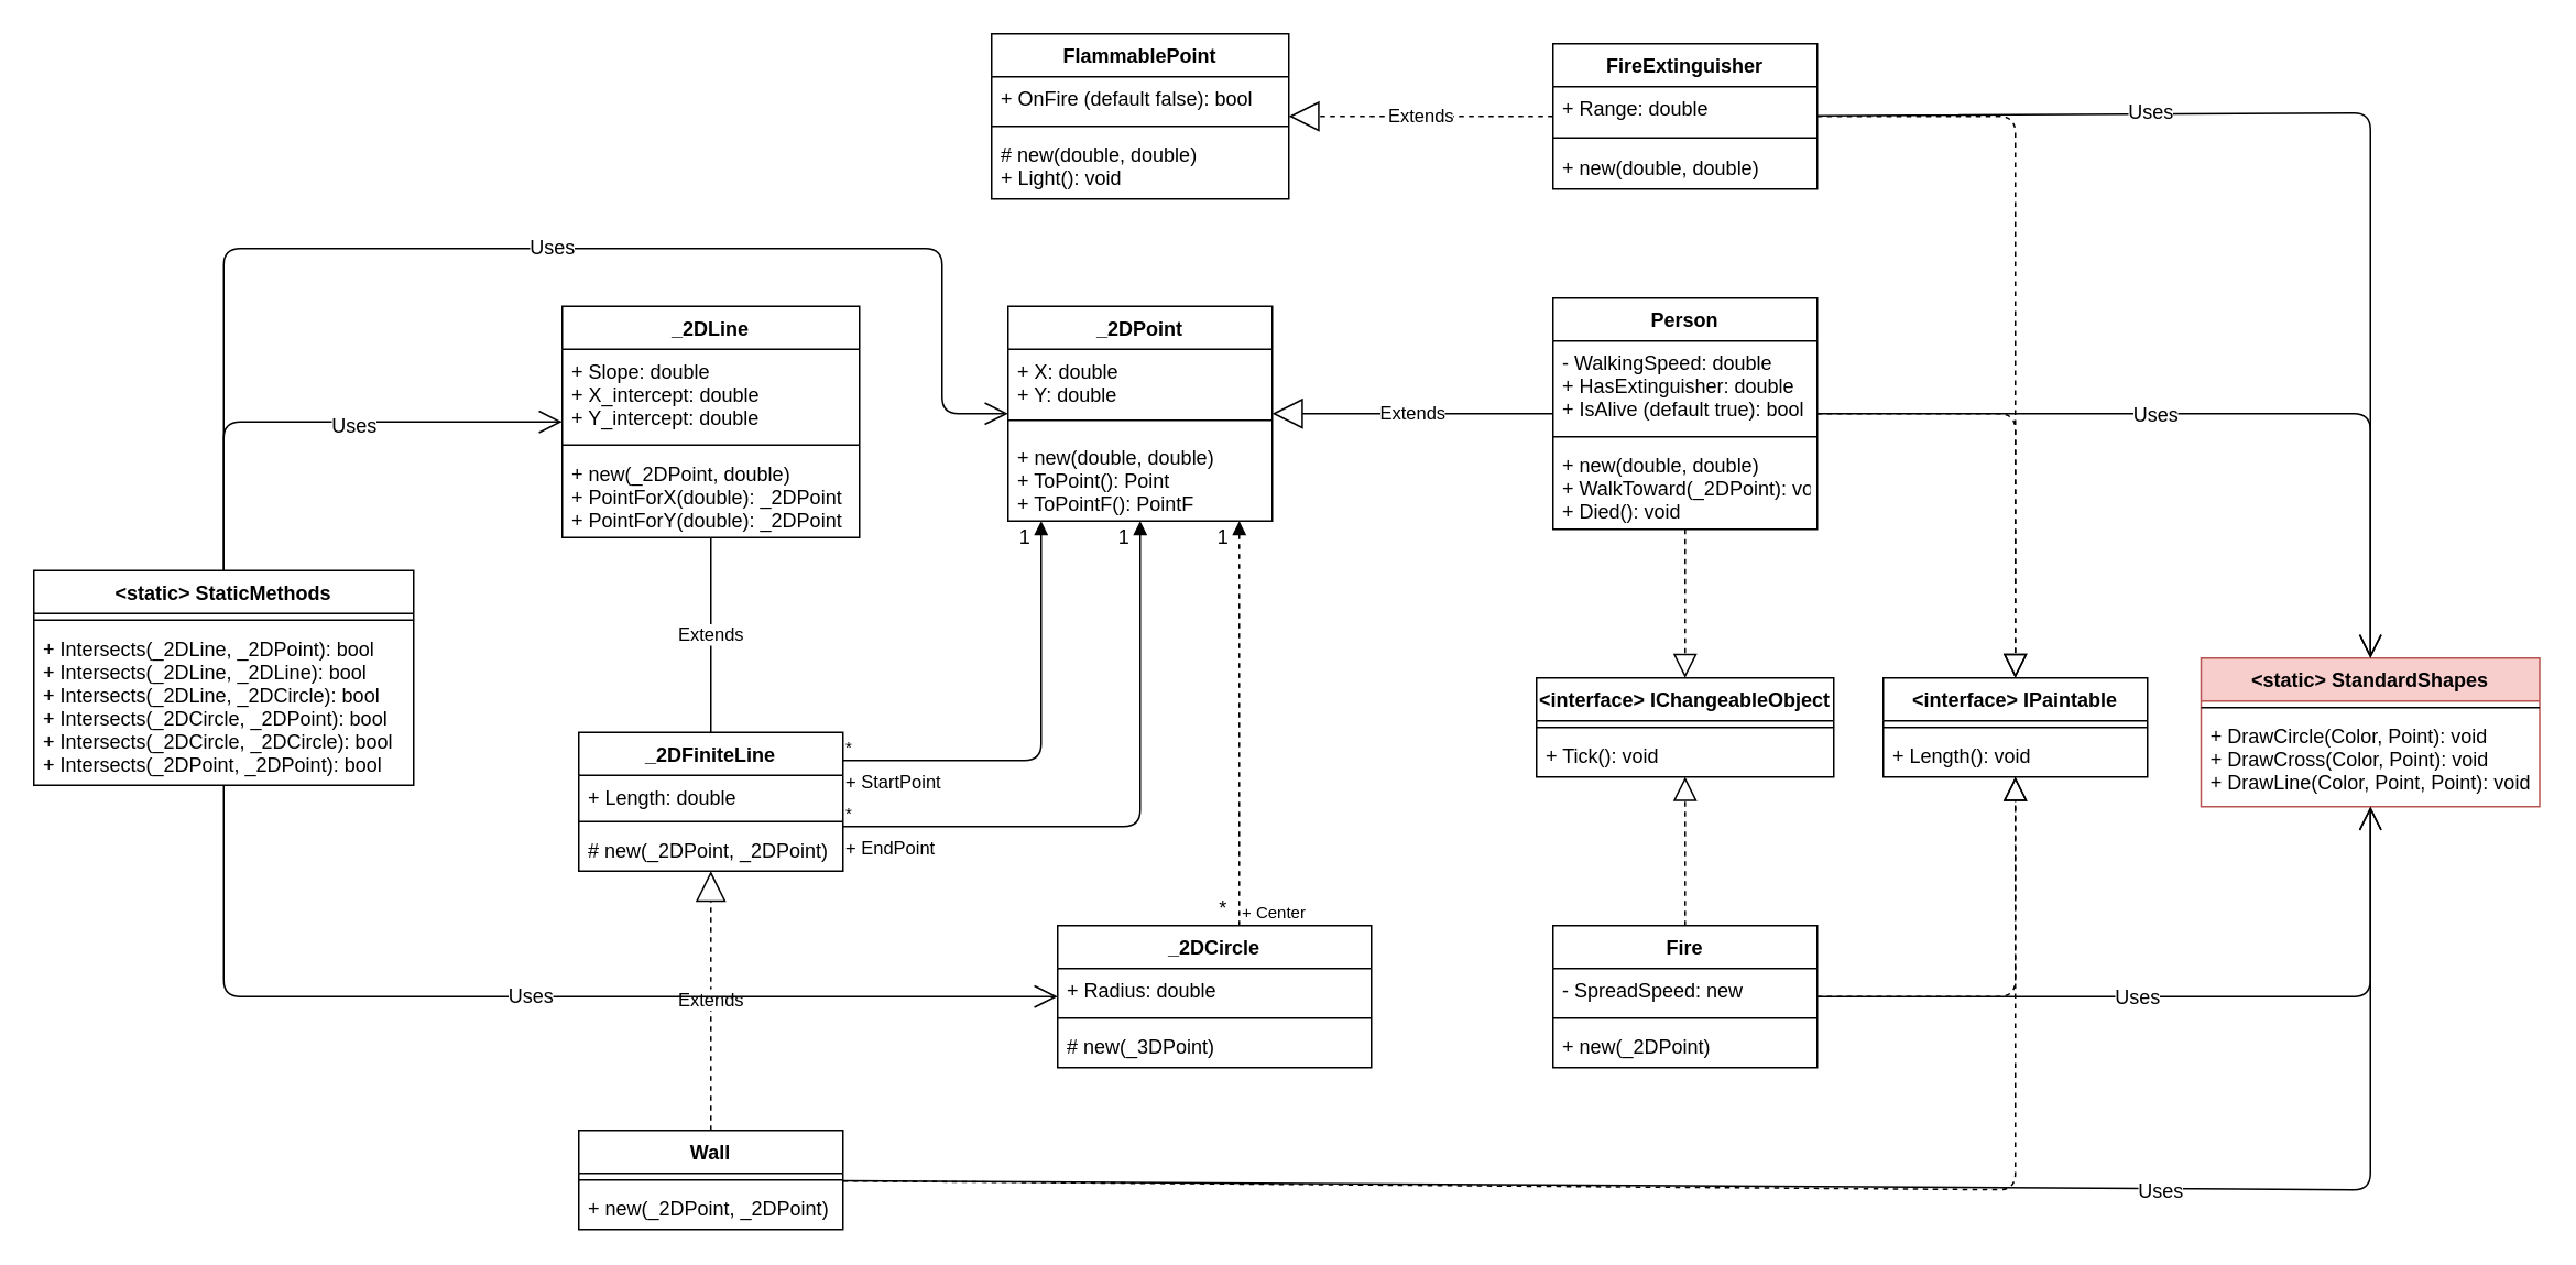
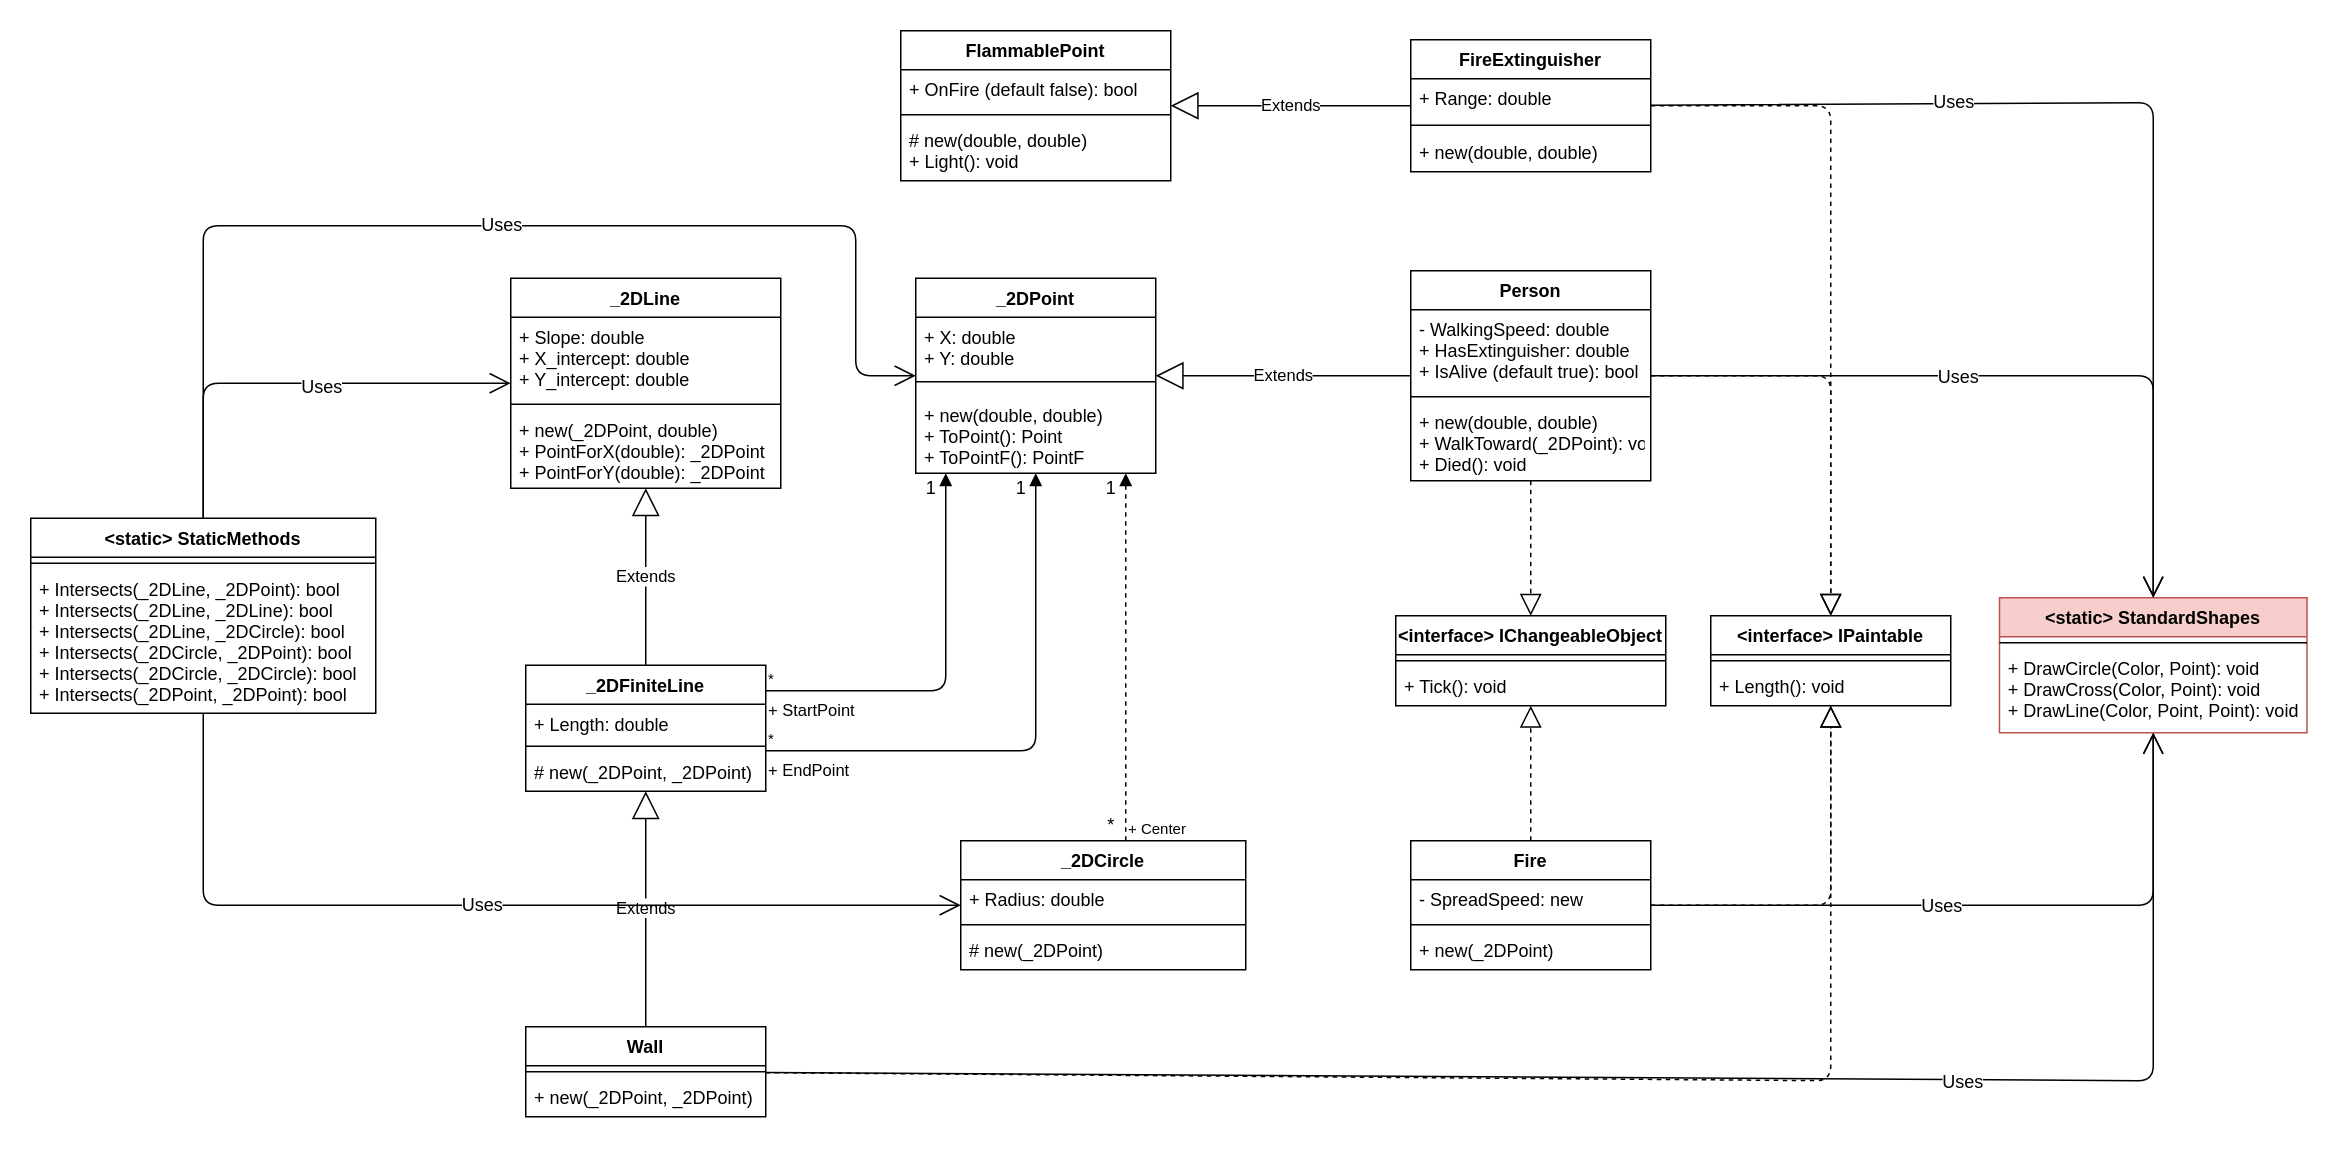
- <mxCell id="34" value="Extends" style="endArrow=block;endSize=16;endFill=0;html=1;dashed=1;" parent="1" source="10" target="30" edge="1"><mxGeometry width="160" relative="1" as="geometry"><mxPoint x="950" y="180" as="sourcePoint" /><mxPoint x="1110" y="180" as="targetPoint" /></mxGeometry></mxCell>
+ <mxCell id="34" value="Extends" style="endArrow=block;endSize=16;endFill=0;html=1;" parent="1" source="10" target="30" edge="1"><mxGeometry width="160" relative="1" as="geometry"><mxPoint x="950" y="180" as="sourcePoint" /><mxPoint x="1110" y="180" as="targetPoint" /></mxGeometry></mxCell>
- <mxCell id="60" value="Extends" style="endArrow=none;endSize=16;endFill=0;html=1;" edge="1" parent="1" source="56" target="39"><mxGeometry width="160" relative="1" as="geometry"><mxPoint x="410" y="310" as="sourcePoint" /><mxPoint x="340" y="400" as="targetPoint" /></mxGeometry></mxCell>
+ <mxCell id="60" value="Extends" style="endArrow=block;endSize=16;endFill=0;html=1;" edge="1" parent="1" source="56" target="39"><mxGeometry width="160" relative="1" as="geometry"><mxPoint x="410" y="310" as="sourcePoint" /><mxPoint x="340" y="400" as="targetPoint" /></mxGeometry></mxCell>
- <mxCell id="17" value="# new(_3DPoint)" style="text;strokeColor=none;fillColor=none;align=left;verticalAlign=top;spacingLeft=4;spacingRight=4;overflow=hidden;rotatable=0;points=[[0,0.5],[1,0.5]];portConstraint=eastwest;" parent="14" vertex="1"><mxGeometry y="60" width="190" height="26" as="geometry" /></mxCell>
+ <mxCell id="17" value="# new(_2DPoint)" style="text;strokeColor=none;fillColor=none;align=left;verticalAlign=top;spacingLeft=4;spacingRight=4;overflow=hidden;rotatable=0;points=[[0,0.5],[1,0.5]];portConstraint=eastwest;" parent="14" vertex="1"><mxGeometry y="60" width="190" height="26" as="geometry" /></mxCell>
- <mxCell id="46" value="Extends" style="endArrow=block;endSize=16;endFill=0;html=1;dashed=1;" parent="1" source="43" target="56" edge="1"><mxGeometry width="160" relative="1" as="geometry"><mxPoint x="540" y="500" as="sourcePoint" /><mxPoint x="260" y="580" as="targetPoint" /><Array as="points" /></mxGeometry></mxCell>
+ <mxCell id="46" value="Extends" style="endArrow=block;endSize=16;endFill=0;html=1;" parent="1" source="43" target="56" edge="1"><mxGeometry width="160" relative="1" as="geometry"><mxPoint x="540" y="500" as="sourcePoint" /><mxPoint x="260" y="580" as="targetPoint" /><Array as="points" /></mxGeometry></mxCell>
